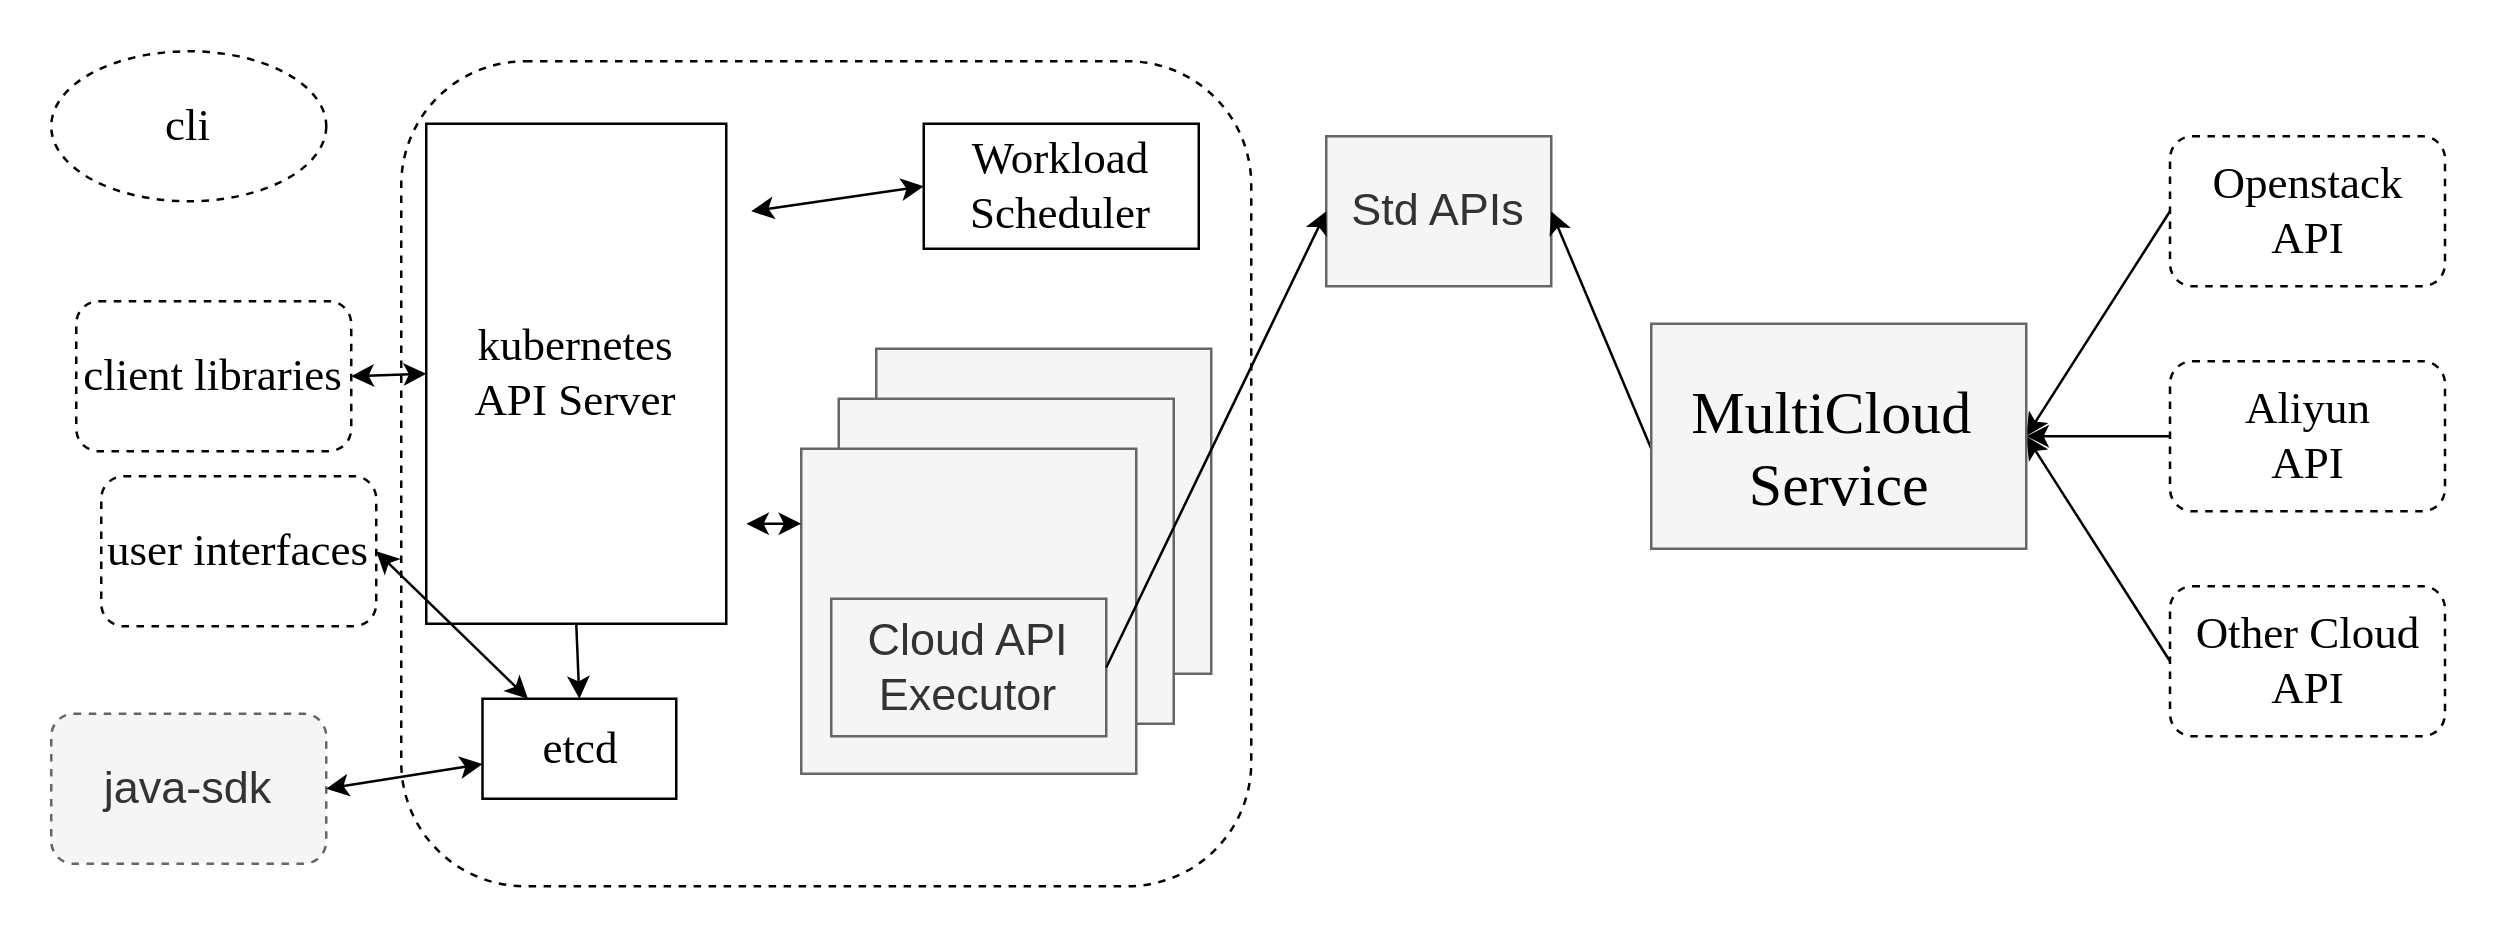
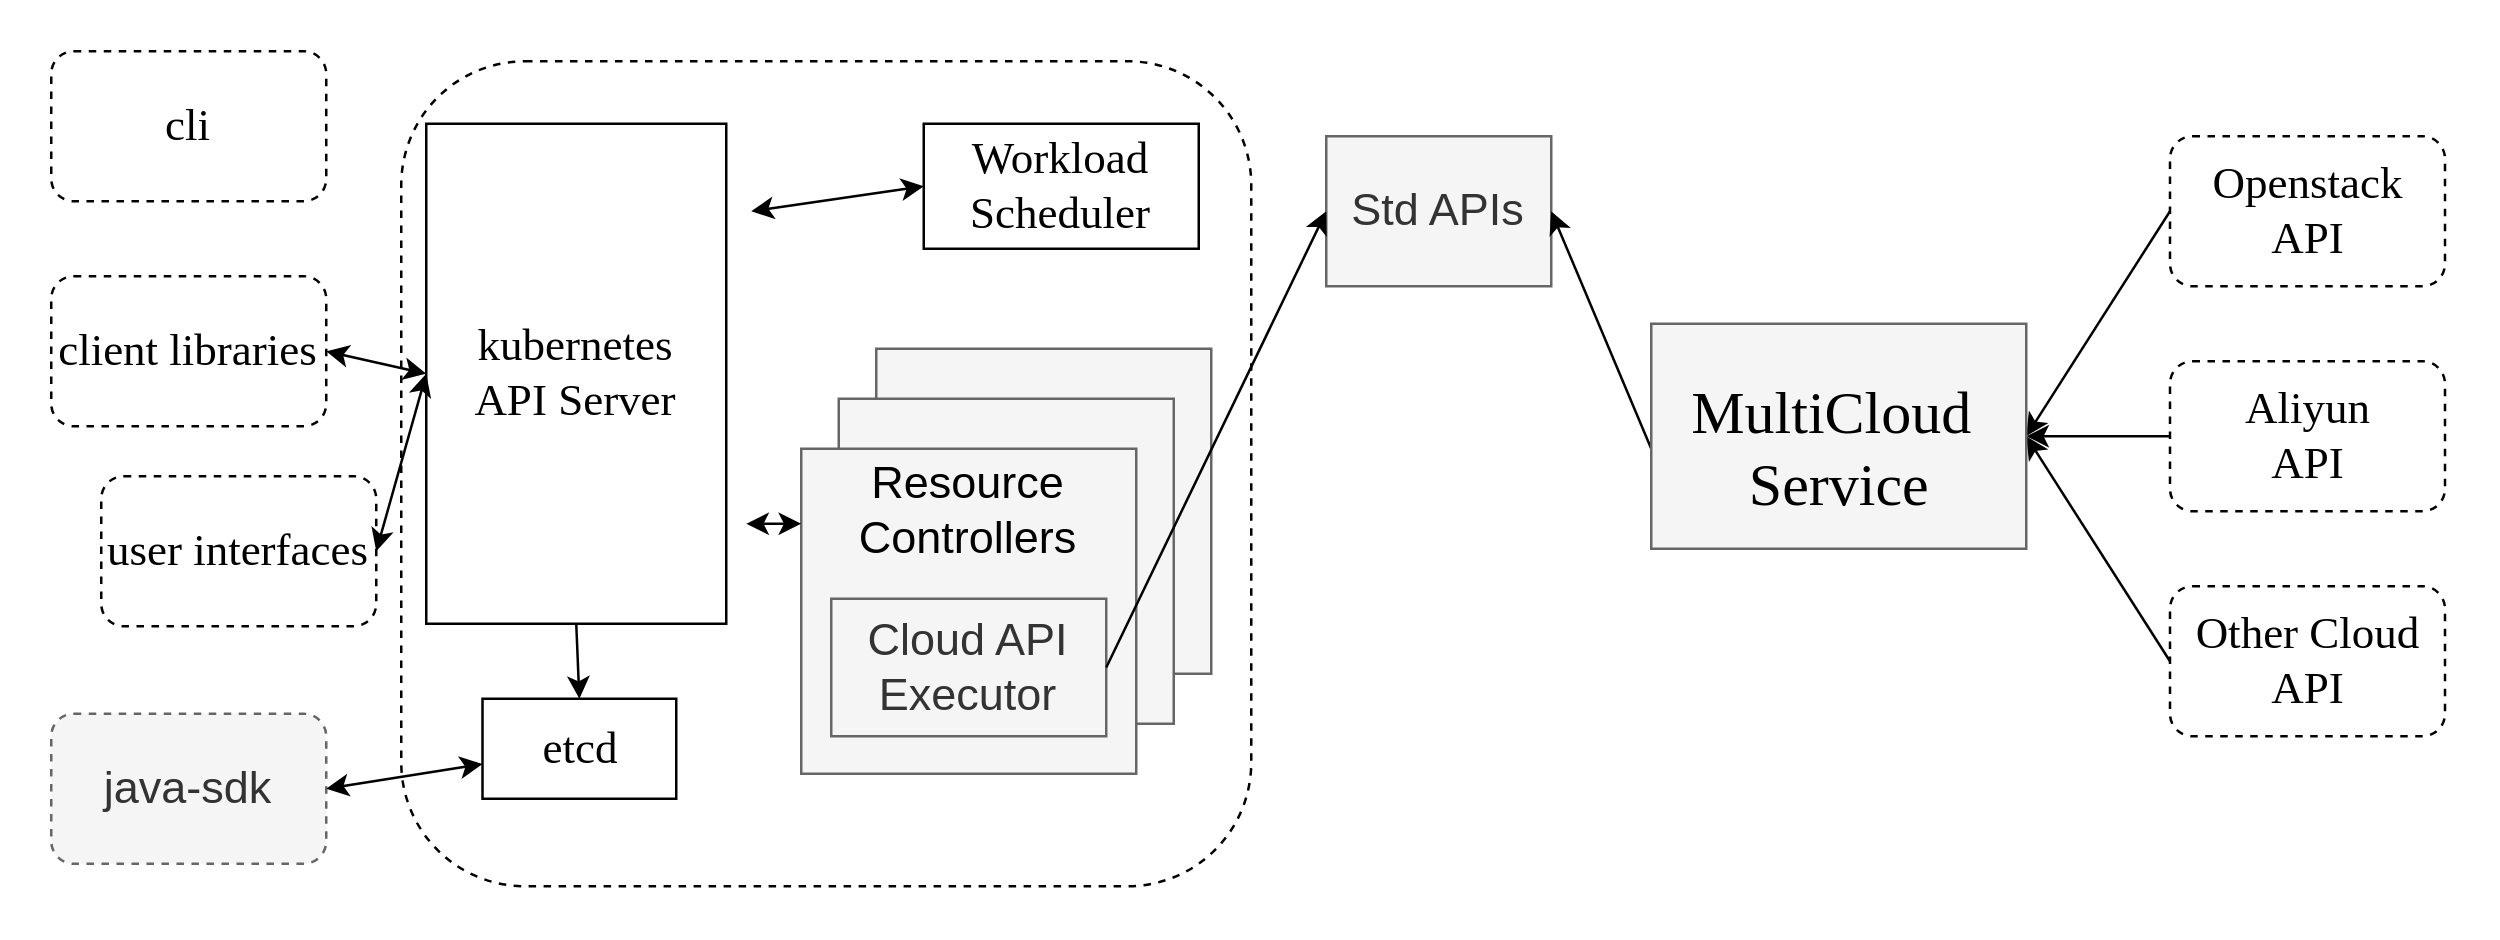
- <mxCell id="5" value="&lt;font face=&quot;Times New Roman&quot;&gt;cli&lt;/font&gt;" style="ellipse;whiteSpace=wrap;html=1;fontSize=18;dashed=1;" parent="1" vertex="1"><mxGeometry x="20" y="20" width="110" height="60" as="geometry" /></mxCell>
+ <mxCell id="5" value="&lt;font face=&quot;Times New Roman&quot;&gt;cli&lt;/font&gt;" style="rounded=1;whiteSpace=wrap;html=1;fontSize=18;dashed=1;" parent="1" vertex="1"><mxGeometry x="20" y="20" width="110" height="60" as="geometry" /></mxCell>
- <mxCell id="6" value="&lt;font face=&quot;Times New Roman&quot;&gt;client libraries&lt;/font&gt;" style="rounded=1;whiteSpace=wrap;html=1;fontSize=18;dashed=1;" parent="1" vertex="1"><mxGeometry x="30" y="120" width="110" height="60" as="geometry" /></mxCell>
+ <mxCell id="6" value="&lt;font face=&quot;Times New Roman&quot;&gt;client libraries&lt;/font&gt;" style="rounded=1;whiteSpace=wrap;html=1;fontSize=18;dashed=1;" parent="1" vertex="1"><mxGeometry x="20" y="110" width="110" height="60" as="geometry" /></mxCell>
+ <mxCell id="18" value="Resource&lt;br&gt;Controllers" style="text;html=1;strokeColor=none;fillColor=none;align=center;verticalAlign=middle;whiteSpace=wrap;rounded=0;labelBackgroundColor=none;fontSize=18;" parent="14" vertex="1"><mxGeometry x="37" y="50" width="60" height="30" as="geometry" /></mxCell>
- <mxCell id="9" value="" style="endArrow=classic;startArrow=classic;html=1;rounded=0;fontSize=18;exitX=1;exitY=0.5;exitDx=0;exitDy=0;" parent="1" source="7" target="4" edge="1"><mxGeometry width="50" height="50" relative="1" as="geometry"><mxPoint x="330" y="199" as="sourcePoint" /><mxPoint x="380" y="149" as="targetPoint" /></mxGeometry></mxCell>
+ <mxCell id="9" value="" style="endArrow=classic;startArrow=classic;html=1;rounded=0;fontSize=18;exitX=1;exitY=0.5;exitDx=0;exitDy=0;entryX=0;entryY=0.5;entryDx=0;entryDy=0;" parent="1" source="7" target="3" edge="1"><mxGeometry width="50" height="50" relative="1" as="geometry"><mxPoint x="330" y="199" as="sourcePoint" /><mxPoint x="380" y="149" as="targetPoint" /></mxGeometry></mxCell>
